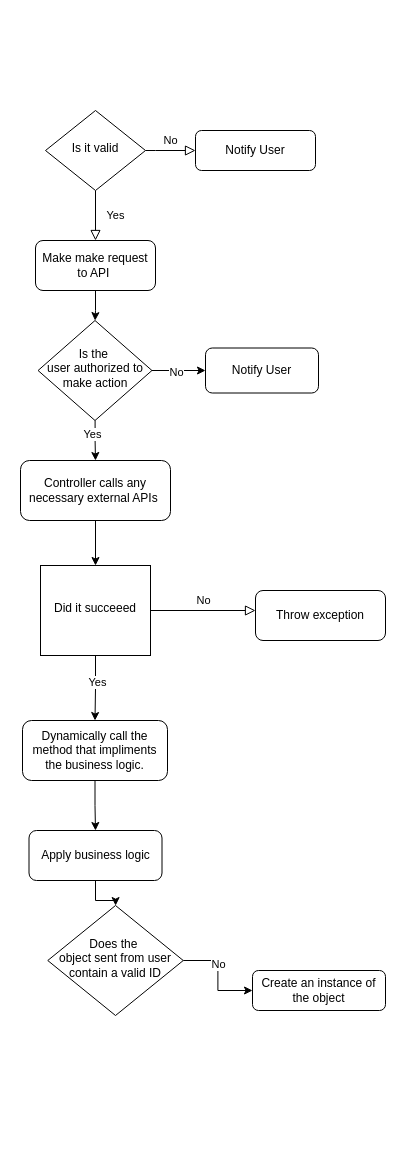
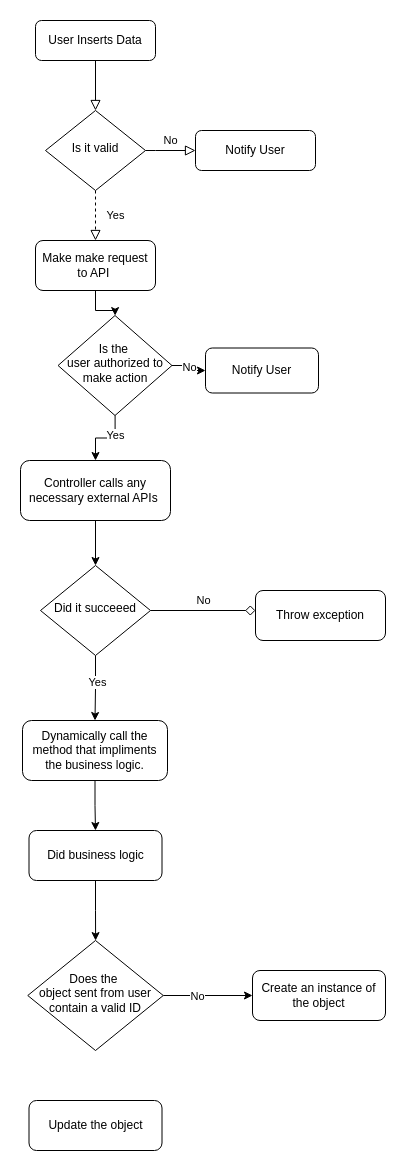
+ <mxCell id="3" value="User Inserts Data" style="rounded=1;whiteSpace=wrap;html=1;fontSize=12;glass=0;strokeWidth=1;shadow=0;" parent="1" vertex="1"><mxGeometry x="35" y="20" width="120" height="40" as="geometry" /></mxCell>
+ <mxCell id="2" value="" style="rounded=0;html=1;jettySize=auto;orthogonalLoop=1;fontSize=11;endArrow=block;endFill=0;endSize=8;strokeWidth=1;shadow=0;labelBackgroundColor=none;edgeStyle=orthogonalEdgeStyle;" parent="1" source="3" target="6" edge="1"><mxGeometry relative="1" as="geometry" /></mxCell>
- <mxCell id="4" value="Yes" style="rounded=0;html=1;jettySize=auto;orthogonalLoop=1;fontSize=11;endArrow=block;endFill=0;endSize=8;strokeWidth=1;shadow=0;labelBackgroundColor=none;edgeStyle=orthogonalEdgeStyle;" parent="1" source="6" target="9" edge="1"><mxGeometry y="20" relative="1" as="geometry"><mxPoint as="offset" /><mxPoint x="95" y="230" as="targetPoint" /></mxGeometry></mxCell>
+ <mxCell id="4" value="Yes" style="rounded=0;html=1;jettySize=auto;orthogonalLoop=1;fontSize=11;endArrow=block;endFill=0;endSize=8;strokeWidth=1;shadow=0;labelBackgroundColor=none;edgeStyle=orthogonalEdgeStyle;dashed=1;" parent="1" source="6" target="9" edge="1"><mxGeometry y="20" relative="1" as="geometry"><mxPoint as="offset" /><mxPoint x="95" y="230" as="targetPoint" /></mxGeometry></mxCell>
- <mxCell id="30" value="Is the&amp;nbsp;&lt;div&gt;user authorized to make action&lt;/div&gt;" style="rhombus;whiteSpace=wrap;html=1;shadow=0;fontFamily=Helvetica;fontSize=12;align=center;strokeWidth=1;spacing=6;spacingTop=-4;" vertex="1" parent="1"><mxGeometry x="37.57" y="320" width="113.87" height="100" as="geometry" /></mxCell>
+ <mxCell id="30" value="Is the&amp;nbsp;&lt;div&gt;user authorized to make action&lt;/div&gt;" style="rhombus;whiteSpace=wrap;html=1;shadow=0;fontFamily=Helvetica;fontSize=12;align=center;strokeWidth=1;spacing=6;spacingTop=-4;" vertex="1" parent="1"><mxGeometry x="57.57" y="315" width="113.87" height="100" as="geometry" /></mxCell>
- <mxCell id="14" value="Did it succeeed" style="whiteSpace=wrap;html=1;shadow=0;fontFamily=Helvetica;fontSize=12;align=center;strokeWidth=1;spacing=6;spacingTop=-4;rounded=0;" parent="1" vertex="1"><mxGeometry x="40" y="565" width="110" height="90" as="geometry" /></mxCell>
+ <mxCell id="14" value="Did it succeeed" style="rhombus;whiteSpace=wrap;html=1;shadow=0;fontFamily=Helvetica;fontSize=12;align=center;strokeWidth=1;spacing=6;spacingTop=-4;" parent="1" vertex="1"><mxGeometry x="40" y="565" width="110" height="90" as="geometry" /></mxCell>
- <mxCell id="16" value="No" style="edgeStyle=orthogonalEdgeStyle;rounded=0;html=1;jettySize=auto;orthogonalLoop=1;fontSize=11;endArrow=block;endFill=0;endSize=8;strokeWidth=1;shadow=0;labelBackgroundColor=none;exitX=1;exitY=0.5;exitDx=0;exitDy=0;" parent="1" source="14" target="15" edge="1"><mxGeometry y="10" relative="1" as="geometry"><mxPoint as="offset" /><mxPoint x="185" y="610" as="sourcePoint" /><mxPoint x="235" y="610" as="targetPoint" /><Array as="points"><mxPoint x="150" y="610" /></Array></mxGeometry></mxCell>
+ <mxCell id="16" value="No" style="edgeStyle=orthogonalEdgeStyle;rounded=0;html=1;jettySize=auto;orthogonalLoop=1;fontSize=11;endArrow=diamond;endFill=0;endSize=8;strokeWidth=1;shadow=0;labelBackgroundColor=none;exitX=1;exitY=0.5;exitDx=0;exitDy=0;" parent="1" source="14" target="15" edge="1"><mxGeometry y="10" relative="1" as="geometry"><mxPoint as="offset" /><mxPoint x="185" y="610" as="sourcePoint" /><mxPoint x="235" y="610" as="targetPoint" /><Array as="points"><mxPoint x="150" y="610" /></Array></mxGeometry></mxCell>
- <mxCell id="20" value="Apply business logic" style="rounded=1;whiteSpace=wrap;html=1;fontSize=12;glass=0;strokeWidth=1;shadow=0;" parent="1" vertex="1"><mxGeometry x="28.5" y="830" width="133" height="50" as="geometry" /></mxCell>
+ <mxCell id="20" value="Did business logic" style="rounded=1;whiteSpace=wrap;html=1;fontSize=12;glass=0;strokeWidth=1;shadow=0;" parent="1" vertex="1"><mxGeometry x="28.5" y="830" width="133" height="50" as="geometry" /></mxCell>
- <mxCell id="23" value="Does the&amp;nbsp;&lt;div&gt;object&amp;nbsp;&lt;span style=&quot;background-color: transparent; color: light-dark(rgb(0, 0, 0), rgb(255, 255, 255));&quot;&gt;sent from user contain a valid ID&lt;/span&gt;&lt;/div&gt;" style="rhombus;whiteSpace=wrap;html=1;shadow=0;fontFamily=Helvetica;fontSize=12;align=center;strokeWidth=1;spacing=6;spacingTop=-4;" parent="1" vertex="1"><mxGeometry x="47.25" y="905" width="135.5" height="110" as="geometry" /></mxCell>
+ <mxCell id="23" value="Does the&amp;nbsp;&lt;div&gt;object&amp;nbsp;&lt;span style=&quot;background-color: transparent; color: light-dark(rgb(0, 0, 0), rgb(255, 255, 255));&quot;&gt;sent from user contain a valid ID&lt;/span&gt;&lt;/div&gt;" style="rhombus;whiteSpace=wrap;html=1;shadow=0;fontFamily=Helvetica;fontSize=12;align=center;strokeWidth=1;spacing=6;spacingTop=-4;" parent="1" vertex="1"><mxGeometry x="27.25" y="940" width="135.5" height="110" as="geometry" /></mxCell>
- <mxCell id="24" value="Create an instance of the object" style="rounded=1;whiteSpace=wrap;html=1;fontSize=12;glass=0;strokeWidth=1;shadow=0;" parent="1" vertex="1"><mxGeometry x="252" y="970" width="133" height="40" as="geometry" /></mxCell>
+ <mxCell id="24" value="Create an instance of the object" style="rounded=1;whiteSpace=wrap;html=1;fontSize=12;glass=0;strokeWidth=1;shadow=0;" parent="1" vertex="1"><mxGeometry x="252" y="970" width="133" height="50" as="geometry" /></mxCell>
+ <mxCell id="25" value="Update the object" style="rounded=1;whiteSpace=wrap;html=1;fontSize=12;glass=0;strokeWidth=1;shadow=0;" parent="1" vertex="1"><mxGeometry x="28.5" y="1100" width="133" height="50" as="geometry" /></mxCell>
